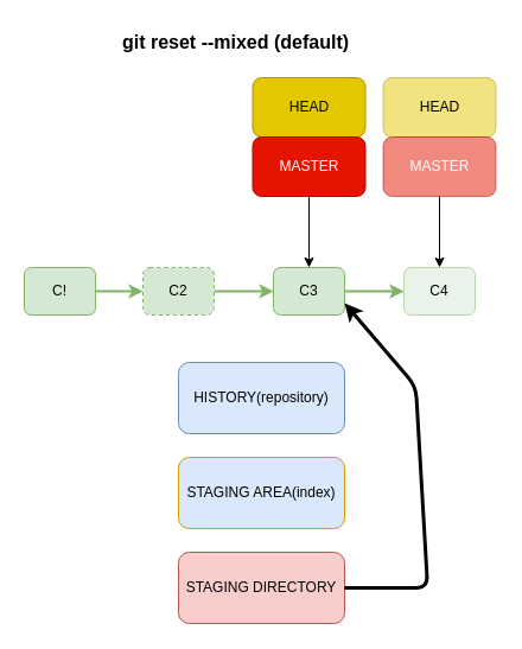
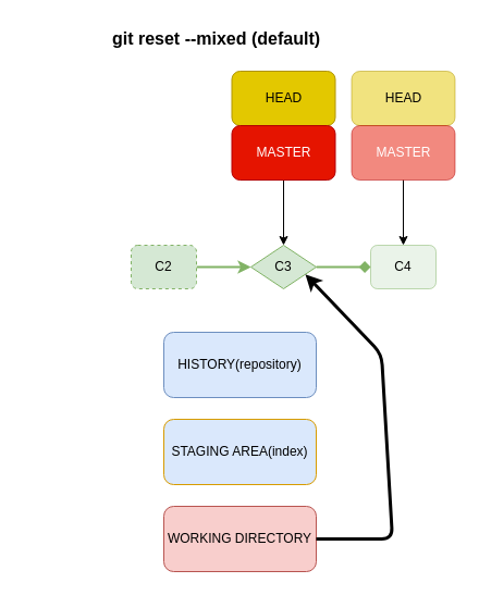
- <mxCell id="6" value="C!" style="rounded=1;whiteSpace=wrap;html=1;fillColor=#d5e8d4;strokeColor=#82b366;" vertex="1" parent="1"><mxGeometry x="20" y="225" width="60" height="40" as="geometry" /></mxCell>
- <mxCell id="5" value="" style="edgeStyle=none;html=1;fillColor=#d5e8d4;strokeColor=#82b366;strokeWidth=2;" edge="1" parent="1" source="6" target="11"><mxGeometry relative="1" as="geometry" /></mxCell>
- <mxCell id="9" value="C3" style="rounded=1;whiteSpace=wrap;html=1;fillColor=#d5e8d4;strokeColor=#82b366;" vertex="1" parent="1"><mxGeometry x="230" y="225" width="60" height="40" as="geometry" /></mxCell>
+ <mxCell id="9" value="C3" style="rhombus;whiteSpace=wrap;html=1;fillColor=#d5e8d4;strokeColor=#82b366;" vertex="1" parent="1"><mxGeometry x="230" y="225" width="60" height="40" as="geometry" /></mxCell>
- <mxCell id="8" value="" style="edgeStyle=none;html=1;fillColor=#d5e8d4;strokeColor=#82b366;strokeWidth=2;" edge="1" parent="1" source="9" target="7"><mxGeometry relative="1" as="geometry" /></mxCell>
+ <mxCell id="8" value="" style="edgeStyle=none;html=1;fillColor=#d5e8d4;strokeColor=#82b366;strokeWidth=2;endArrow=diamond;" edge="1" parent="1" source="9" target="7"><mxGeometry relative="1" as="geometry" /></mxCell>
- <mxCell id="3" value="STAGING DIRECTORY" style="rounded=1;whiteSpace=wrap;html=1;fillColor=#f8cecc;strokeColor=#b85450;" vertex="1" parent="1"><mxGeometry x="150" y="465" width="140" height="60" as="geometry" /></mxCell>
+ <mxCell id="3" value="WORKING DIRECTORY" style="rounded=1;whiteSpace=wrap;html=1;fillColor=#f8cecc;strokeColor=#b85450;" vertex="1" parent="1"><mxGeometry x="150" y="465" width="140" height="60" as="geometry" /></mxCell>
